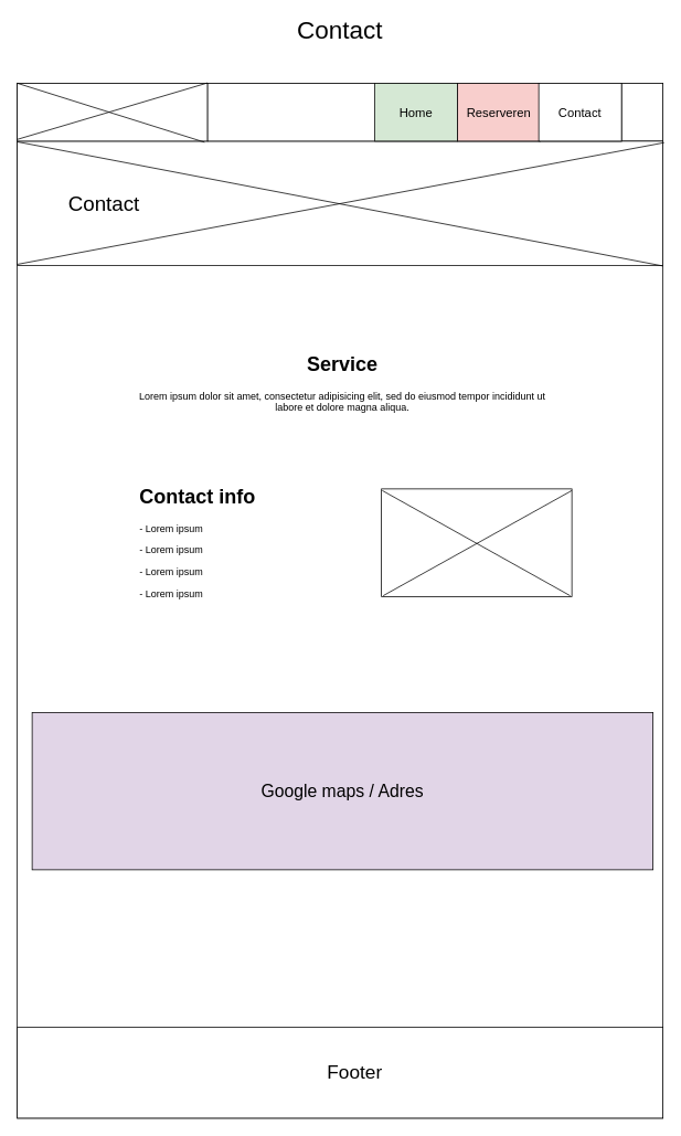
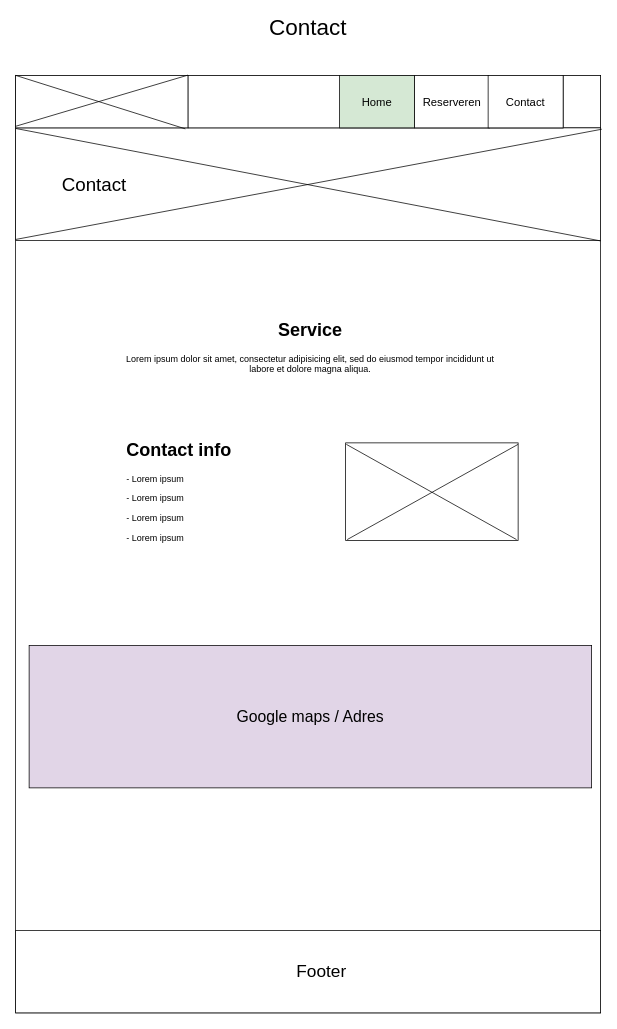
- <mxCell id="12" value="&lt;font style=&quot;font-size: 15px&quot;&gt;Reserveren&lt;/font&gt;" style="rounded=0;whiteSpace=wrap;html=1;fillColor=#f8cecc;" parent="1" vertex="1"><mxGeometry x="552" y="100" width="100" height="70" as="geometry" /></mxCell>
+ <mxCell id="12" value="&lt;font style=&quot;font-size: 15px&quot;&gt;Reserveren&lt;/font&gt;" style="rounded=0;whiteSpace=wrap;html=1;" parent="1" vertex="1"><mxGeometry x="552" y="100" width="100" height="70" as="geometry" /></mxCell>
